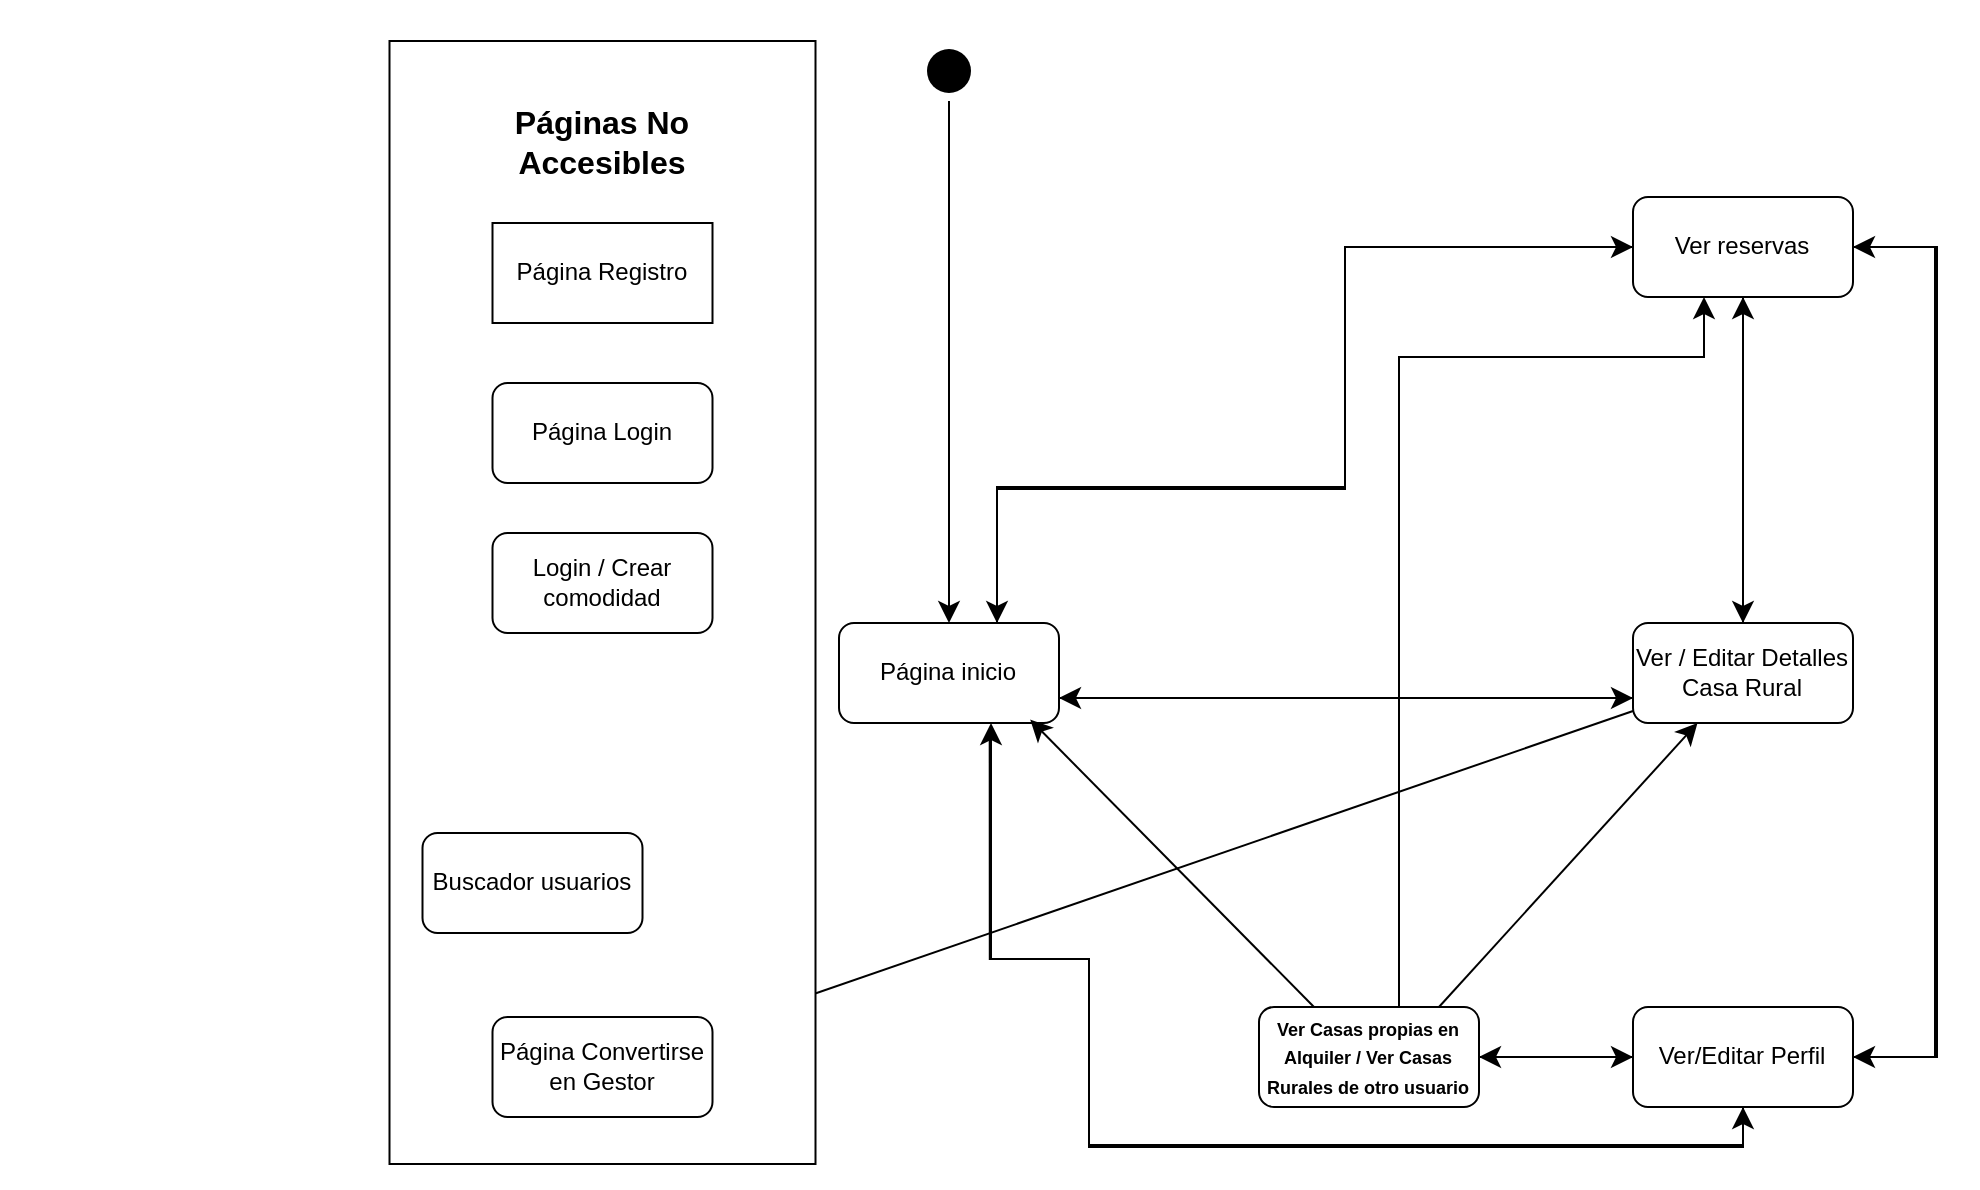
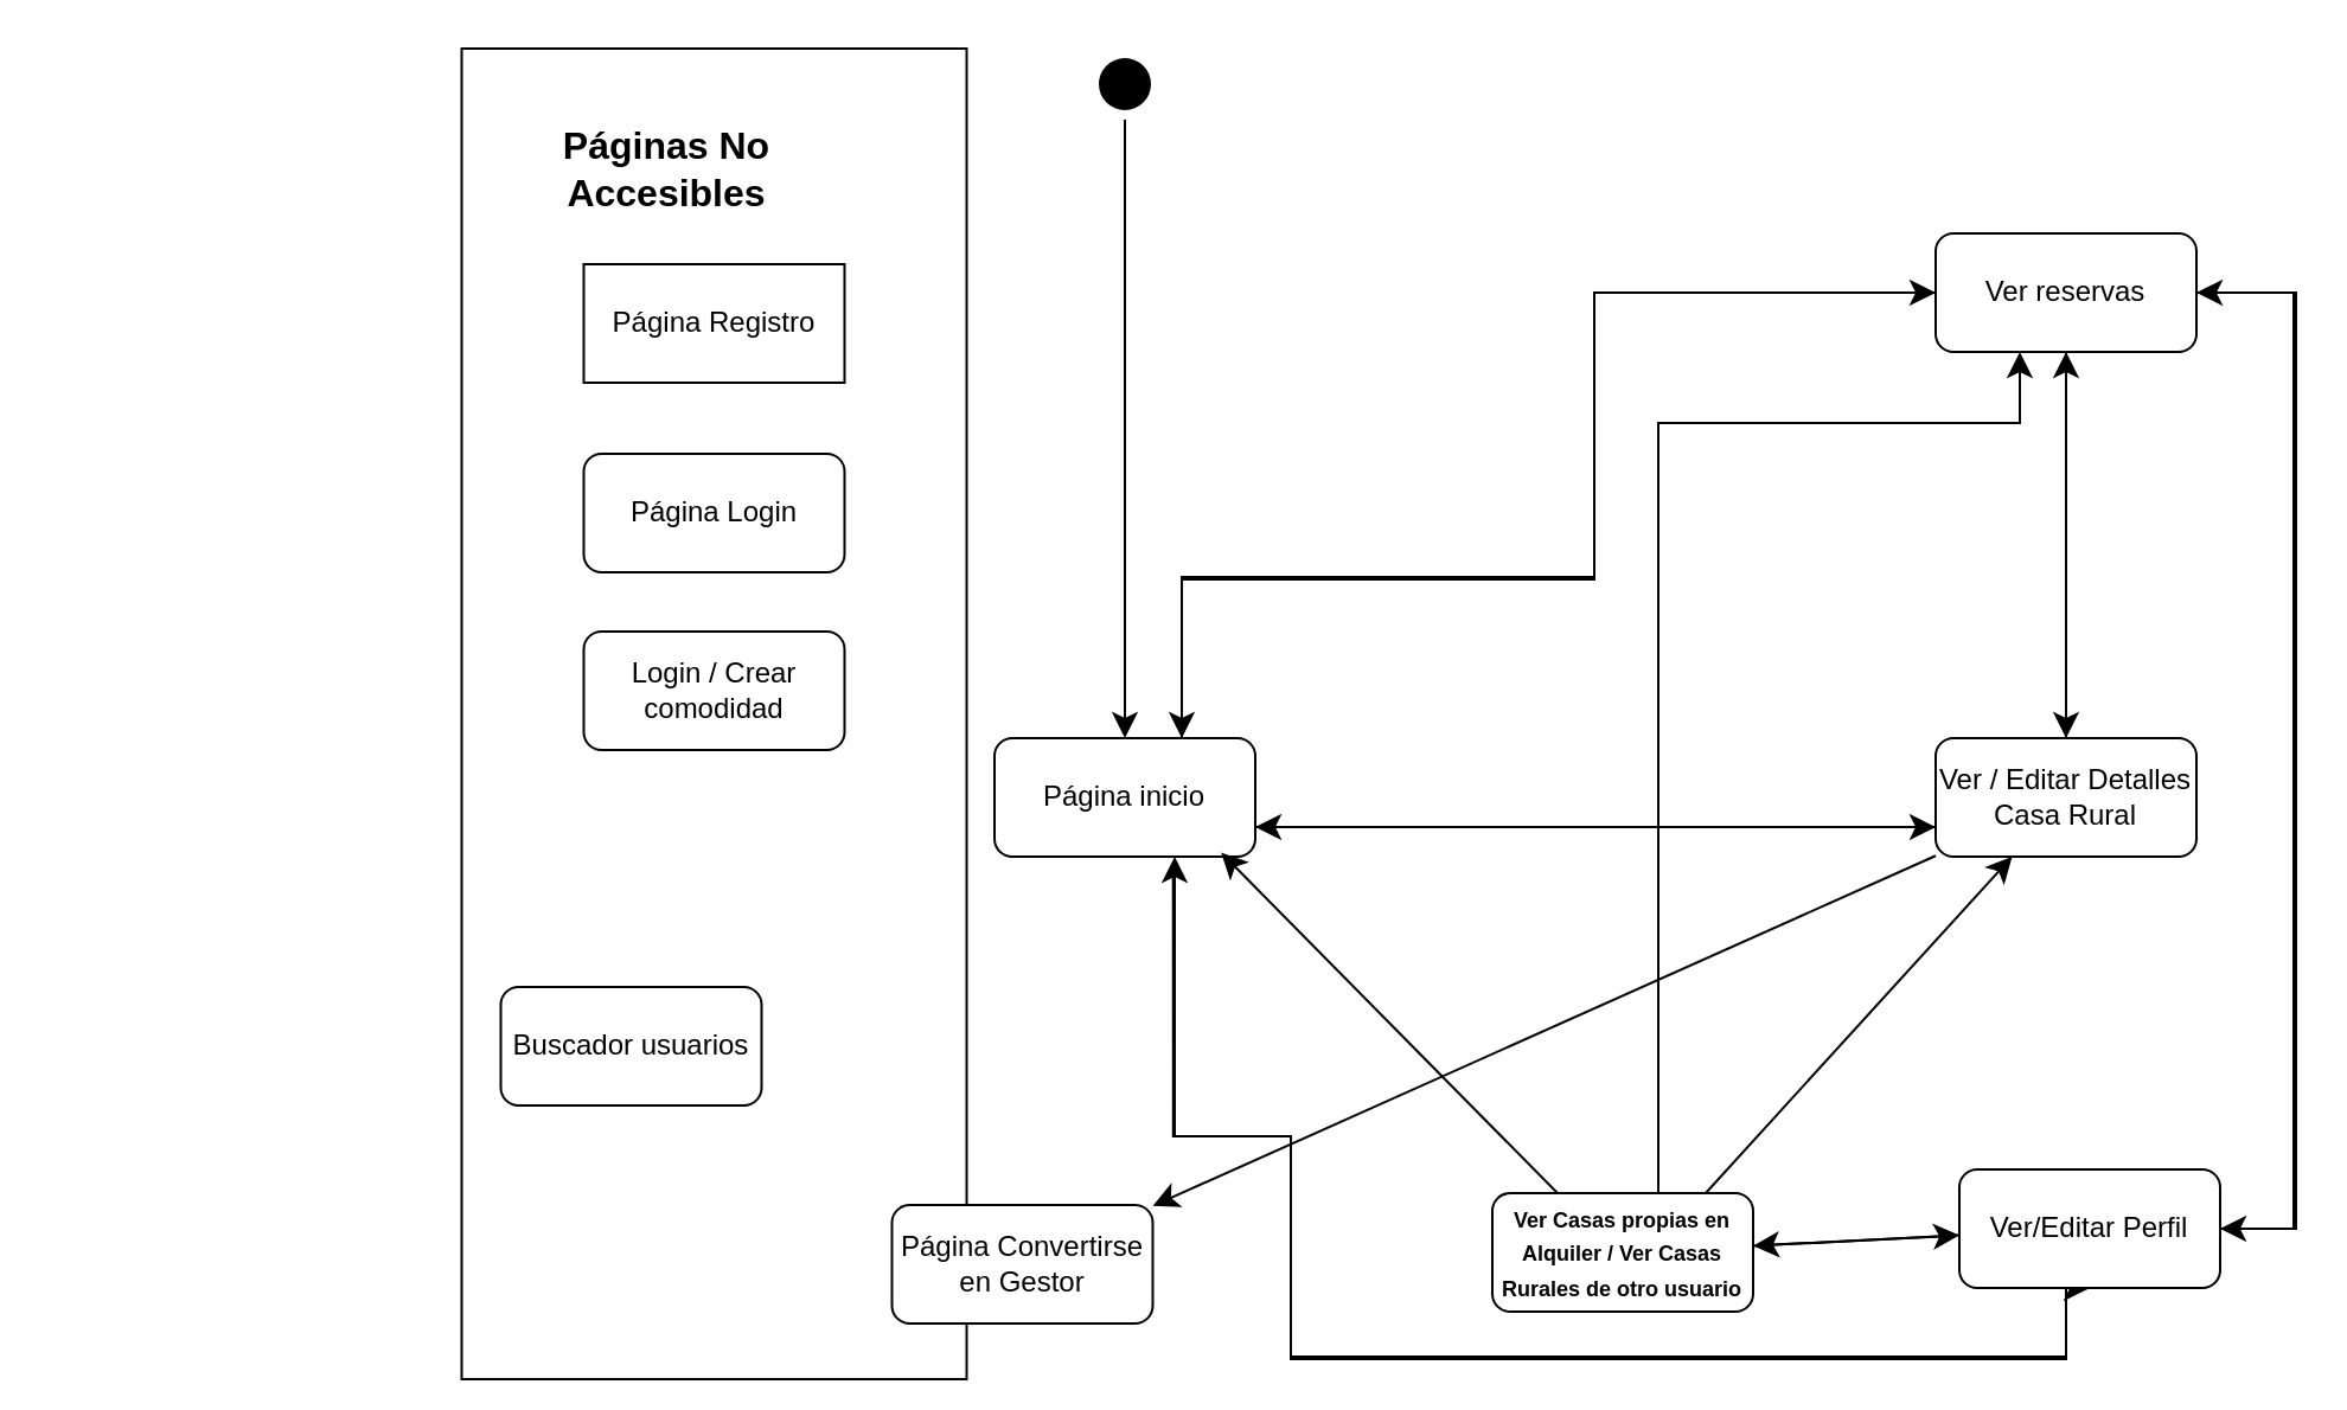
- <mxCell id="28" value="&lt;b&gt;Páginas No Accesibles&lt;/b&gt;" style="text;html=1;align=center;verticalAlign=middle;whiteSpace=wrap;rounded=0;fontSize=16;container=0;" parent="1" vertex="1"><mxGeometry x="239.75" y="56" width="122" height="30" as="geometry" /></mxCell>
+ <mxCell id="28" value="&lt;b&gt;Páginas No Accesibles&lt;/b&gt;" style="text;html=1;align=center;verticalAlign=middle;whiteSpace=wrap;rounded=0;fontSize=16;container=0;" parent="1" vertex="1"><mxGeometry x="219.75" y="56" width="122" height="30" as="geometry" /></mxCell>
- <mxCell id="14" value="Ver/Editar Perfil" style="html=1;whiteSpace=wrap;rounded=1;" parent="1" vertex="1"><mxGeometry x="816" y="503" width="110" height="50" as="geometry" /></mxCell>
+ <mxCell id="14" value="Ver/Editar Perfil" style="html=1;whiteSpace=wrap;rounded=1;" parent="1" vertex="1"><mxGeometry x="826" y="493" width="110" height="50" as="geometry" /></mxCell>
- <mxCell id="31" value="Página Convertirse en Gestor" style="html=1;whiteSpace=wrap;rounded=1;" parent="1" vertex="1"><mxGeometry x="245.75" y="508" width="110" height="50" as="geometry" /></mxCell>
+ <mxCell id="31" value="Página Convertirse en Gestor" style="html=1;whiteSpace=wrap;rounded=1;" parent="1" vertex="1"><mxGeometry x="375.75" y="508" width="110" height="50" as="geometry" /></mxCell>
